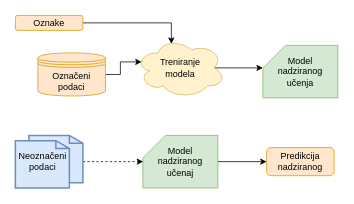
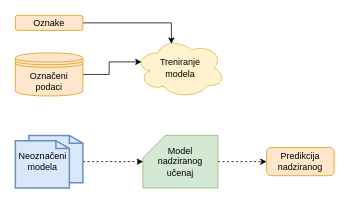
- <mxCell id="6" style="edgeStyle=orthogonalEdgeStyle;rounded=0;orthogonalLoop=1;jettySize=auto;html=1;exitX=0.875;exitY=0.5;exitDx=0;exitDy=0;exitPerimeter=0;entryX=0;entryY=0;entryDx=0;entryDy=30;entryPerimeter=0;" edge="1" parent="1" source="7" target="8"><mxGeometry relative="1" as="geometry" /></mxCell>
- <mxCell id="8" value="&lt;div&gt;Model&lt;/div&gt;&lt;div&gt;nadziranog&lt;/div&gt;&lt;div&gt;učenja&lt;br&gt;&lt;/div&gt;" style="shape=card;whiteSpace=wrap;html=1;fillColor=#d5e8d4;strokeColor=#82b366;" vertex="1" parent="1"><mxGeometry x="350" y="60" width="100" height="70" as="geometry" /></mxCell>
- <mxCell id="3" value="&lt;div&gt;Označeni&lt;/div&gt;&lt;div&gt;podaci&lt;br&gt;&lt;/div&gt;" style="shape=datastore;whiteSpace=wrap;html=1;fillColor=#ffe6cc;strokeColor=#d79b00;" vertex="1" parent="1"><mxGeometry x="50" y="70" width="90" height="57.5" as="geometry" /></mxCell>
+ <mxCell id="3" value="&lt;div&gt;Označeni&lt;/div&gt;&lt;div&gt;podaci&lt;br&gt;&lt;/div&gt;" style="shape=datastore;whiteSpace=wrap;html=1;fillColor=#ffe6cc;strokeColor=#d79b00;" vertex="1" parent="1"><mxGeometry x="20" y="70" width="90" height="57.5" as="geometry" /></mxCell>
- <mxCell id="12" value="&lt;div&gt;Neoznačeni&lt;/div&gt;&lt;div&gt;podaci&lt;br&gt;&lt;/div&gt;" style="html=1;verticalLabelPosition=middle;align=center;labelBackgroundColor=none;verticalAlign=middle;strokeWidth=2;strokeColor=#6c8ebf;shadow=0;dashed=0;shape=mxgraph.ios7.icons.documents;fillColor=#dae8fc;labelPosition=center;spacingLeft=-18;" vertex="1" parent="1"><mxGeometry x="20" y="180" width="90" height="70" as="geometry" /></mxCell>
+ <mxCell id="12" value="&lt;div&gt;Neoznačeni&lt;/div&gt;&lt;div&gt;modela&lt;br&gt;&lt;/div&gt;" style="html=1;verticalLabelPosition=middle;align=center;labelBackgroundColor=none;verticalAlign=middle;strokeWidth=2;strokeColor=#6c8ebf;shadow=0;dashed=0;shape=mxgraph.ios7.icons.documents;fillColor=#dae8fc;labelPosition=center;spacingLeft=-18;" vertex="1" parent="1"><mxGeometry x="20" y="180" width="90" height="70" as="geometry" /></mxCell>
- <mxCell id="9" style="edgeStyle=orthogonalEdgeStyle;rounded=0;orthogonalLoop=1;jettySize=auto;html=1;exitX=1;exitY=0.5;exitDx=0;exitDy=0;exitPerimeter=0;entryX=0;entryY=0.5;entryDx=0;entryDy=0;" edge="1" parent="1" source="10" target="13"><mxGeometry relative="1" as="geometry" /></mxCell>
+ <mxCell id="9" style="edgeStyle=orthogonalEdgeStyle;rounded=0;orthogonalLoop=1;jettySize=auto;html=1;exitX=1;exitY=0.5;exitDx=0;exitDy=0;exitPerimeter=0;entryX=0;entryY=0.5;entryDx=0;entryDy=0;dashed=1;" edge="1" parent="1" source="10" target="13"><mxGeometry relative="1" as="geometry" /></mxCell>
